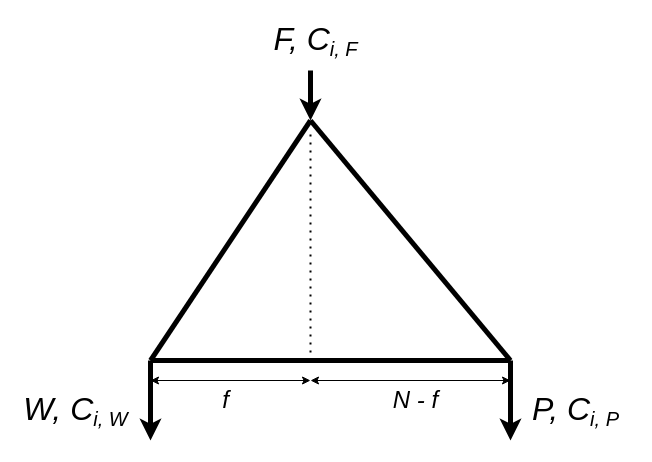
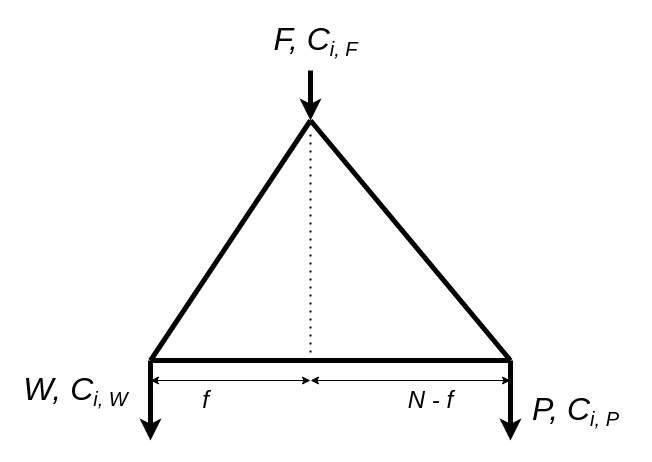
- <mxCell id="13" value="&lt;span style=&quot;font-weight: normal&quot;&gt;&lt;i&gt;&lt;font style=&quot;font-size: 24px&quot;&gt;f&lt;/font&gt;&lt;/i&gt;&lt;/span&gt;" style="text;strokeColor=none;fillColor=none;html=1;fontSize=24;fontStyle=1;verticalAlign=middle;align=center;" vertex="1" parent="1"><mxGeometry x="170" y="380" width="110" height="40" as="geometry" /></mxCell>
+ <mxCell id="13" value="&lt;span style=&quot;font-weight: normal&quot;&gt;&lt;i&gt;&lt;font style=&quot;font-size: 24px&quot;&gt;f&lt;/font&gt;&lt;/i&gt;&lt;/span&gt;" style="text;strokeColor=none;fillColor=none;html=1;fontSize=24;fontStyle=1;verticalAlign=middle;align=center;" vertex="1" parent="1"><mxGeometry x="150" y="380" width="110" height="40" as="geometry" /></mxCell>
- <mxCell id="14" value="&lt;span style=&quot;font-weight: normal&quot;&gt;&lt;i&gt;&lt;font style=&quot;font-size: 24px&quot;&gt;N - f&lt;/font&gt;&lt;/i&gt;&lt;/span&gt;" style="text;strokeColor=none;fillColor=none;html=1;fontSize=24;fontStyle=1;verticalAlign=middle;align=center;" vertex="1" parent="1"><mxGeometry x="360" y="380" width="110" height="40" as="geometry" /></mxCell>
+ <mxCell id="14" value="&lt;span style=&quot;font-weight: normal&quot;&gt;&lt;i&gt;&lt;font style=&quot;font-size: 24px&quot;&gt;N - f&lt;/font&gt;&lt;/i&gt;&lt;/span&gt;" style="text;strokeColor=none;fillColor=none;html=1;fontSize=24;fontStyle=1;verticalAlign=middle;align=center;" vertex="1" parent="1"><mxGeometry x="375" y="380" width="110" height="40" as="geometry" /></mxCell>
- <mxCell id="9" value="&lt;span style=&quot;font-weight: normal&quot;&gt;&lt;i style=&quot;font-size: 32px&quot;&gt;W, C&lt;/i&gt;&lt;i&gt;&lt;sub&gt;&lt;font style=&quot;font-size: 20px&quot;&gt;i, W&lt;/font&gt;&lt;/sub&gt;&lt;/i&gt;&lt;/span&gt;" style="text;strokeColor=none;fillColor=none;html=1;fontSize=24;fontStyle=1;verticalAlign=middle;align=center;" parent="1" vertex="1"><mxGeometry x="20" y="390" width="110" height="40" as="geometry" /></mxCell>
+ <mxCell id="9" value="&lt;span style=&quot;font-weight: normal&quot;&gt;&lt;i style=&quot;font-size: 32px&quot;&gt;W, C&lt;/i&gt;&lt;i&gt;&lt;sub&gt;&lt;font style=&quot;font-size: 20px&quot;&gt;i, W&lt;/font&gt;&lt;/sub&gt;&lt;/i&gt;&lt;/span&gt;" style="text;strokeColor=none;fillColor=none;html=1;fontSize=24;fontStyle=1;verticalAlign=middle;align=center;" parent="1" vertex="1"><mxGeometry x="20" y="370" width="110" height="40" as="geometry" /></mxCell>
